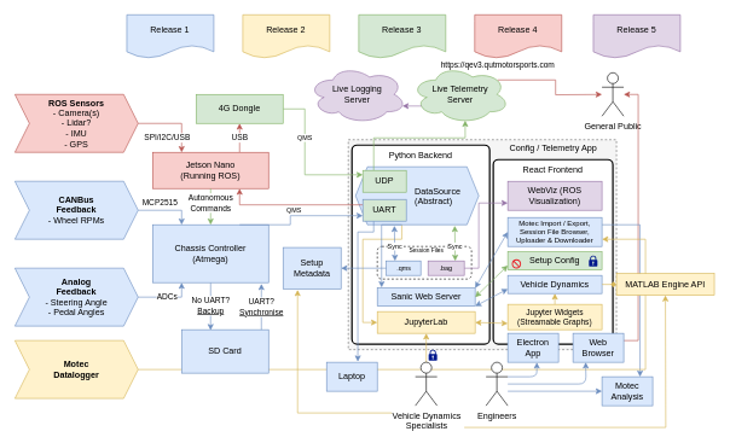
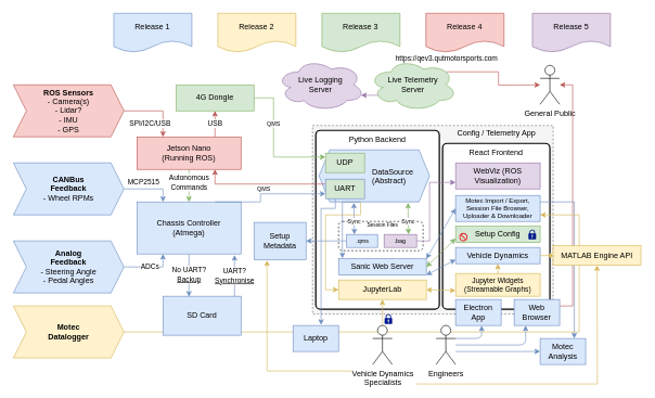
- <mxCell id="33" style="edgeStyle=orthogonalEdgeStyle;rounded=0;orthogonalLoop=1;jettySize=auto;html=1;exitX=0.25;exitY=0;exitDx=0;exitDy=0;fillColor=#d5e8d4;strokeColor=#82b366;entryX=0.55;entryY=0.95;entryDx=0;entryDy=0;entryPerimeter=0;" parent="1" source="34" target="32" edge="1"><mxGeometry relative="1" as="geometry"><mxPoint x="710" y="190" as="targetPoint" /><Array as="points"><mxPoint x="515" y="190" /><mxPoint x="641" y="190" /></Array></mxGeometry></mxCell>
